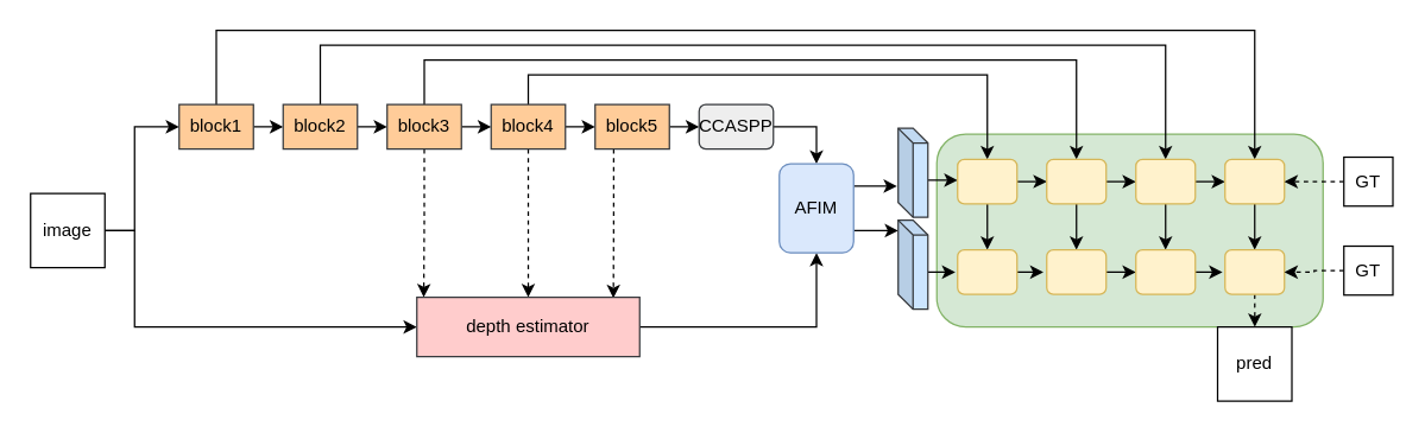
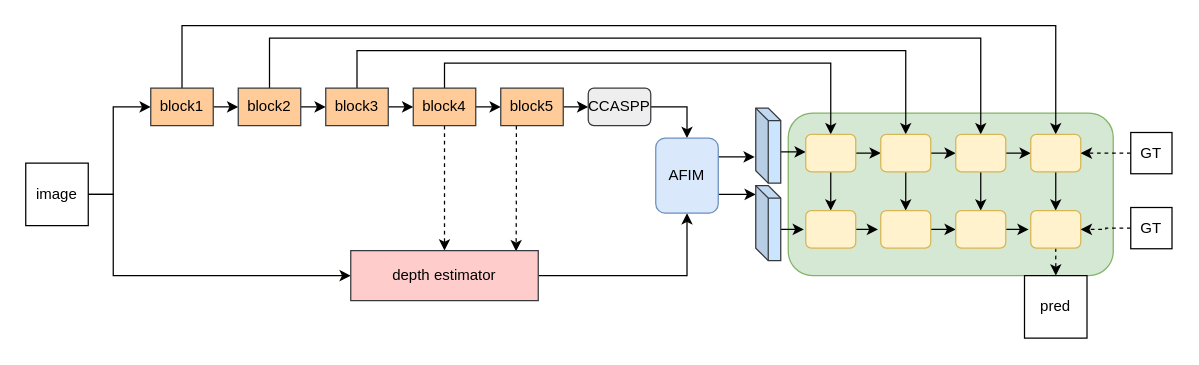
- <mxCell id="17" style="edgeStyle=orthogonalEdgeStyle;rounded=0;orthogonalLoop=1;jettySize=auto;html=1;exitX=0.5;exitY=1;exitDx=0;exitDy=0;entryX=0.031;entryY=0;entryDx=0;entryDy=0;entryPerimeter=0;dashed=1;" edge="1" parent="1" source="19" target="25"><mxGeometry relative="1" as="geometry" /></mxCell>
